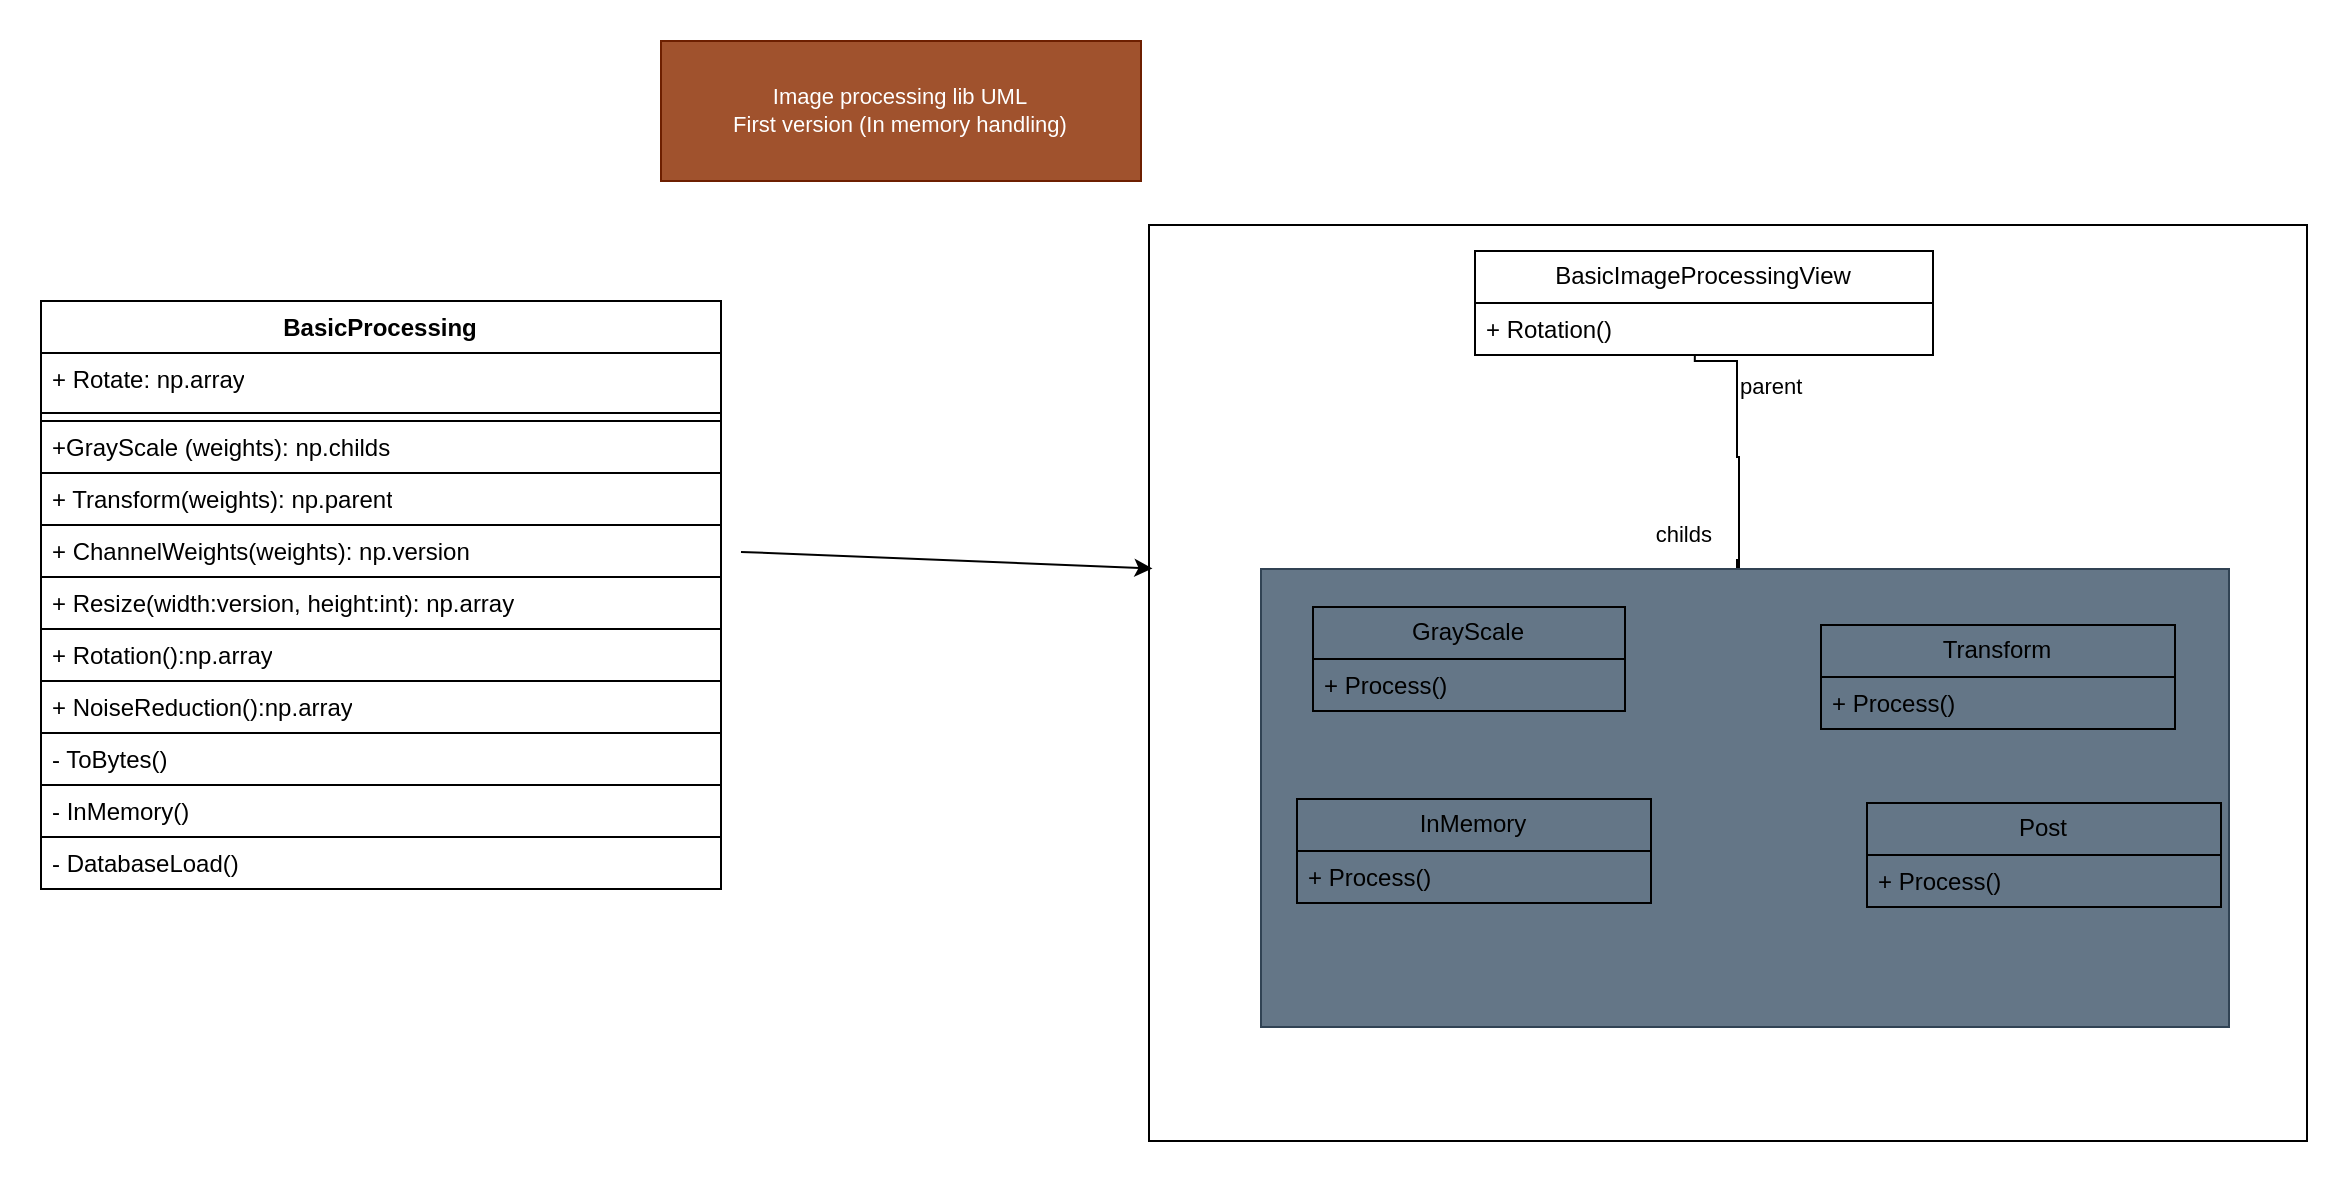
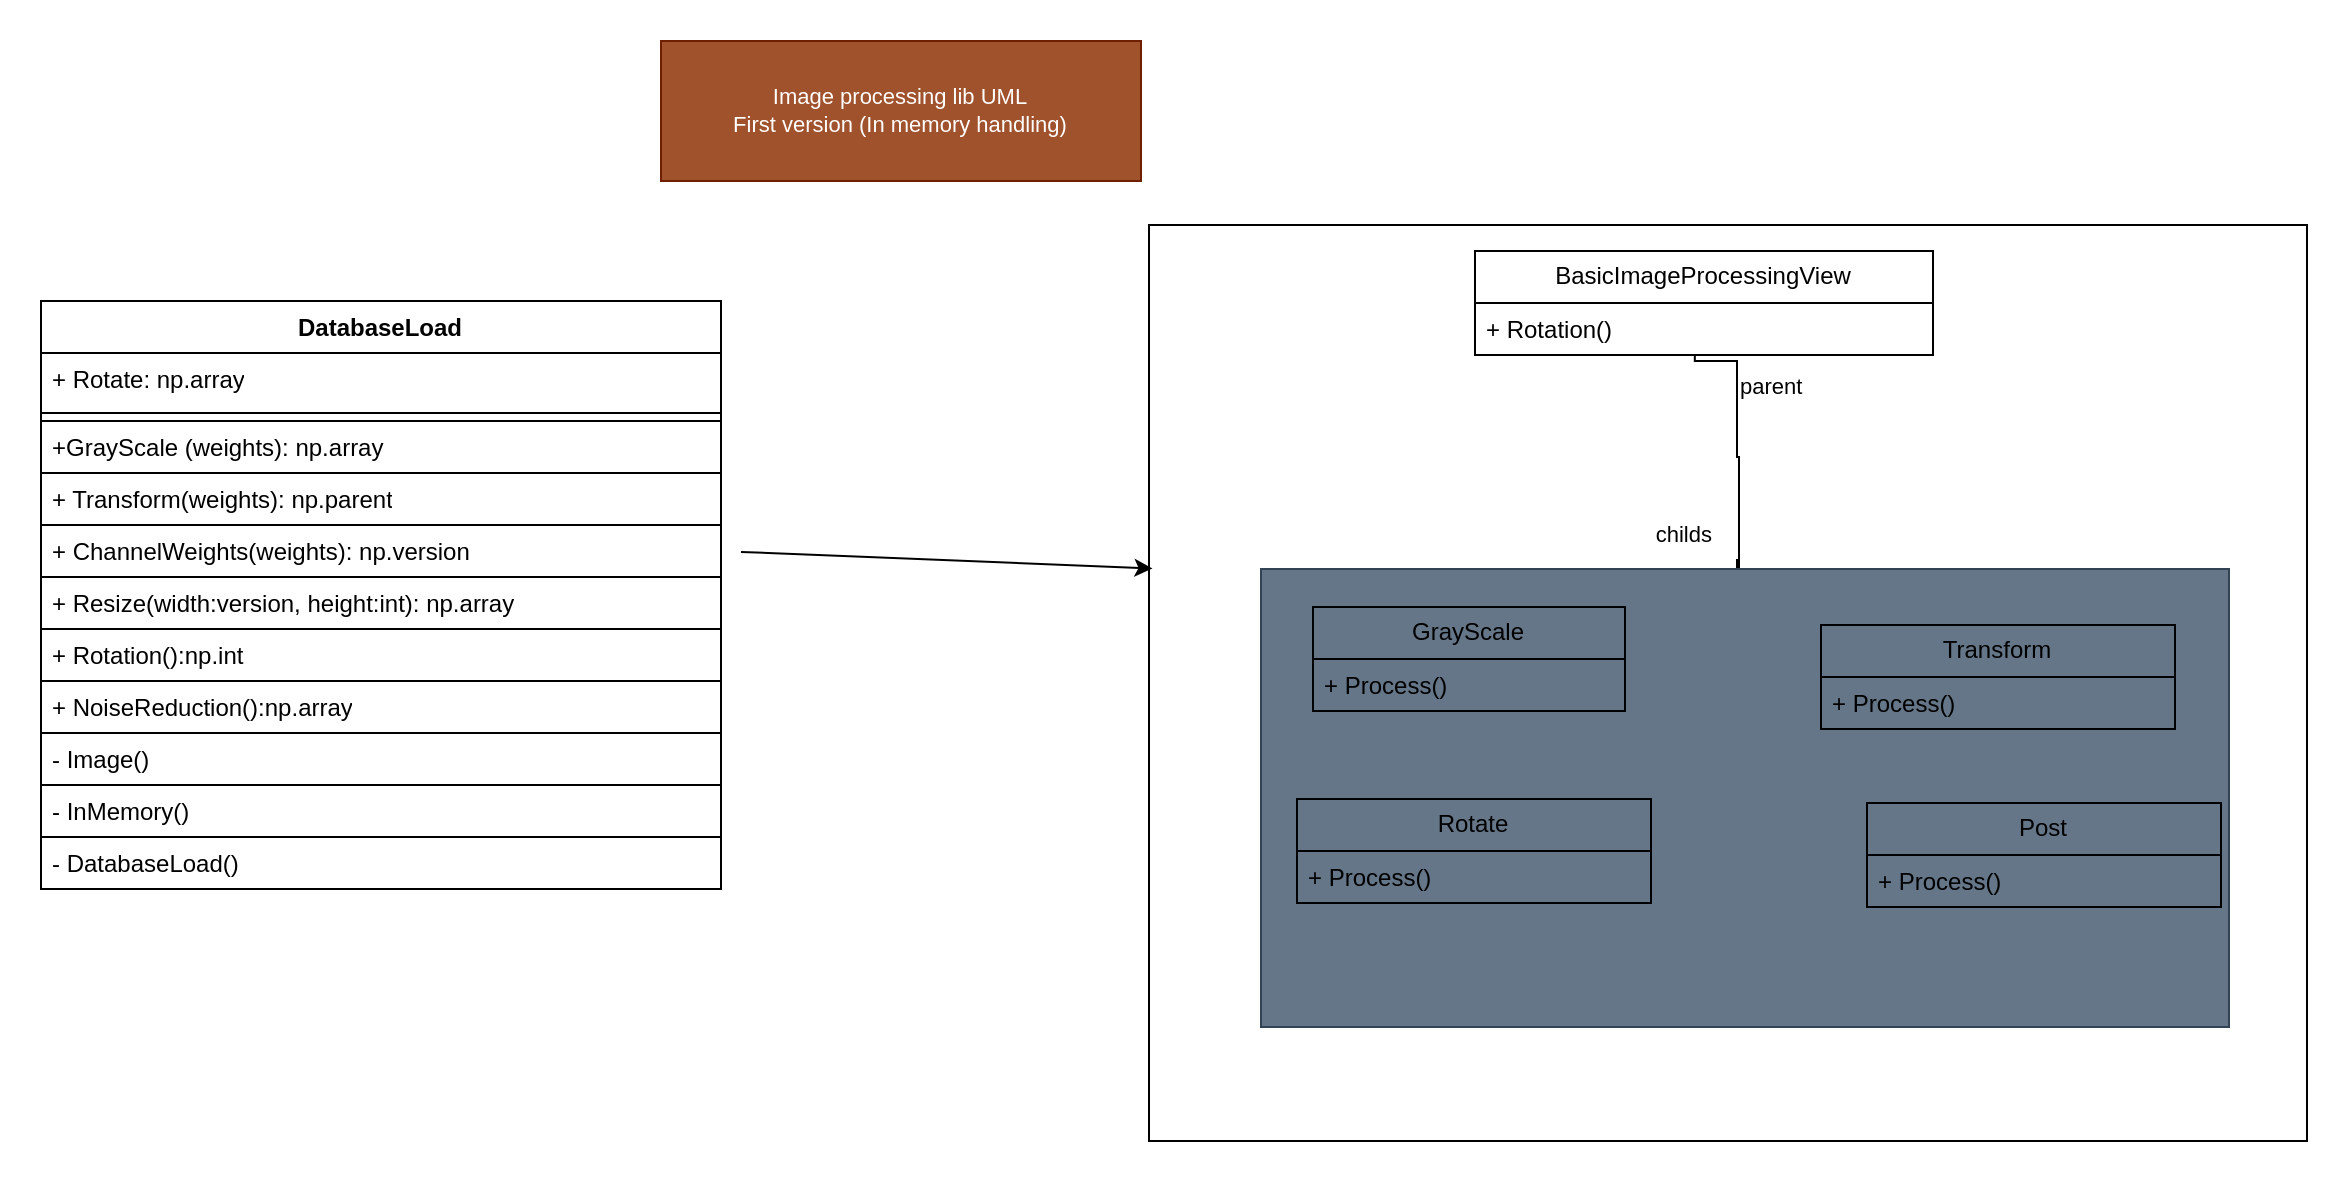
- <mxCell id="4" value="BasicProcessing" style="swimlane;fontStyle=1;align=center;verticalAlign=top;childLayout=stackLayout;horizontal=1;startSize=26;horizontalStack=0;resizeParent=1;resizeParentMax=0;resizeLast=0;collapsible=1;marginBottom=0;whiteSpace=wrap;html=1;" vertex="1" parent="1"><mxGeometry x="20" y="150" width="340" height="294" as="geometry" /></mxCell>
+ <mxCell id="4" value="DatabaseLoad" style="swimlane;fontStyle=1;align=center;verticalAlign=top;childLayout=stackLayout;horizontal=1;startSize=26;horizontalStack=0;resizeParent=1;resizeParentMax=0;resizeLast=0;collapsible=1;marginBottom=0;whiteSpace=wrap;html=1;" vertex="1" parent="1"><mxGeometry x="20" y="150" width="340" height="294" as="geometry" /></mxCell>
- <mxCell id="7" value="+GrayScale (weights): np.childs" style="text;strokeColor=default;fillColor=none;align=left;verticalAlign=top;spacingLeft=4;spacingRight=4;overflow=hidden;rotatable=0;points=[[0,0.5],[1,0.5]];portConstraint=eastwest;whiteSpace=wrap;html=1;" vertex="1" parent="4"><mxGeometry y="60" width="340" height="26" as="geometry" /></mxCell>
+ <mxCell id="7" value="+GrayScale (weights): np.array" style="text;strokeColor=default;fillColor=none;align=left;verticalAlign=top;spacingLeft=4;spacingRight=4;overflow=hidden;rotatable=0;points=[[0,0.5],[1,0.5]];portConstraint=eastwest;whiteSpace=wrap;html=1;" vertex="1" parent="4"><mxGeometry y="60" width="340" height="26" as="geometry" /></mxCell>
- <mxCell id="11" value="+ Rotation():np.array" style="text;strokeColor=default;fillColor=none;align=left;verticalAlign=top;spacingLeft=4;spacingRight=4;overflow=hidden;rotatable=0;points=[[0,0.5],[1,0.5]];portConstraint=eastwest;whiteSpace=wrap;html=1;" vertex="1" parent="4"><mxGeometry y="164" width="340" height="26" as="geometry" /></mxCell>
+ <mxCell id="11" value="+ Rotation():np.int" style="text;strokeColor=default;fillColor=none;align=left;verticalAlign=top;spacingLeft=4;spacingRight=4;overflow=hidden;rotatable=0;points=[[0,0.5],[1,0.5]];portConstraint=eastwest;whiteSpace=wrap;html=1;" vertex="1" parent="4"><mxGeometry y="164" width="340" height="26" as="geometry" /></mxCell>
- <mxCell id="13" value="- ToBytes()" style="text;strokeColor=default;fillColor=none;align=left;verticalAlign=top;spacingLeft=4;spacingRight=4;overflow=hidden;rotatable=0;points=[[0,0.5],[1,0.5]];portConstraint=eastwest;whiteSpace=wrap;html=1;" vertex="1" parent="4"><mxGeometry y="216" width="340" height="26" as="geometry" /></mxCell>
+ <mxCell id="13" value="- Image()" style="text;strokeColor=default;fillColor=none;align=left;verticalAlign=top;spacingLeft=4;spacingRight=4;overflow=hidden;rotatable=0;points=[[0,0.5],[1,0.5]];portConstraint=eastwest;whiteSpace=wrap;html=1;" vertex="1" parent="4"><mxGeometry y="216" width="340" height="26" as="geometry" /></mxCell>
- <mxCell id="24" value="InMemory" style="swimlane;fontStyle=0;childLayout=stackLayout;horizontal=1;startSize=26;fillColor=none;horizontalStack=0;resizeParent=1;resizeParentMax=0;resizeLast=0;collapsible=1;marginBottom=0;whiteSpace=wrap;html=1;" vertex="1" parent="1"><mxGeometry x="648" y="399" width="177" height="52" as="geometry" /></mxCell>
+ <mxCell id="24" value="Rotate" style="swimlane;fontStyle=0;childLayout=stackLayout;horizontal=1;startSize=26;fillColor=none;horizontalStack=0;resizeParent=1;resizeParentMax=0;resizeLast=0;collapsible=1;marginBottom=0;whiteSpace=wrap;html=1;" vertex="1" parent="1"><mxGeometry x="648" y="399" width="177" height="52" as="geometry" /></mxCell>
